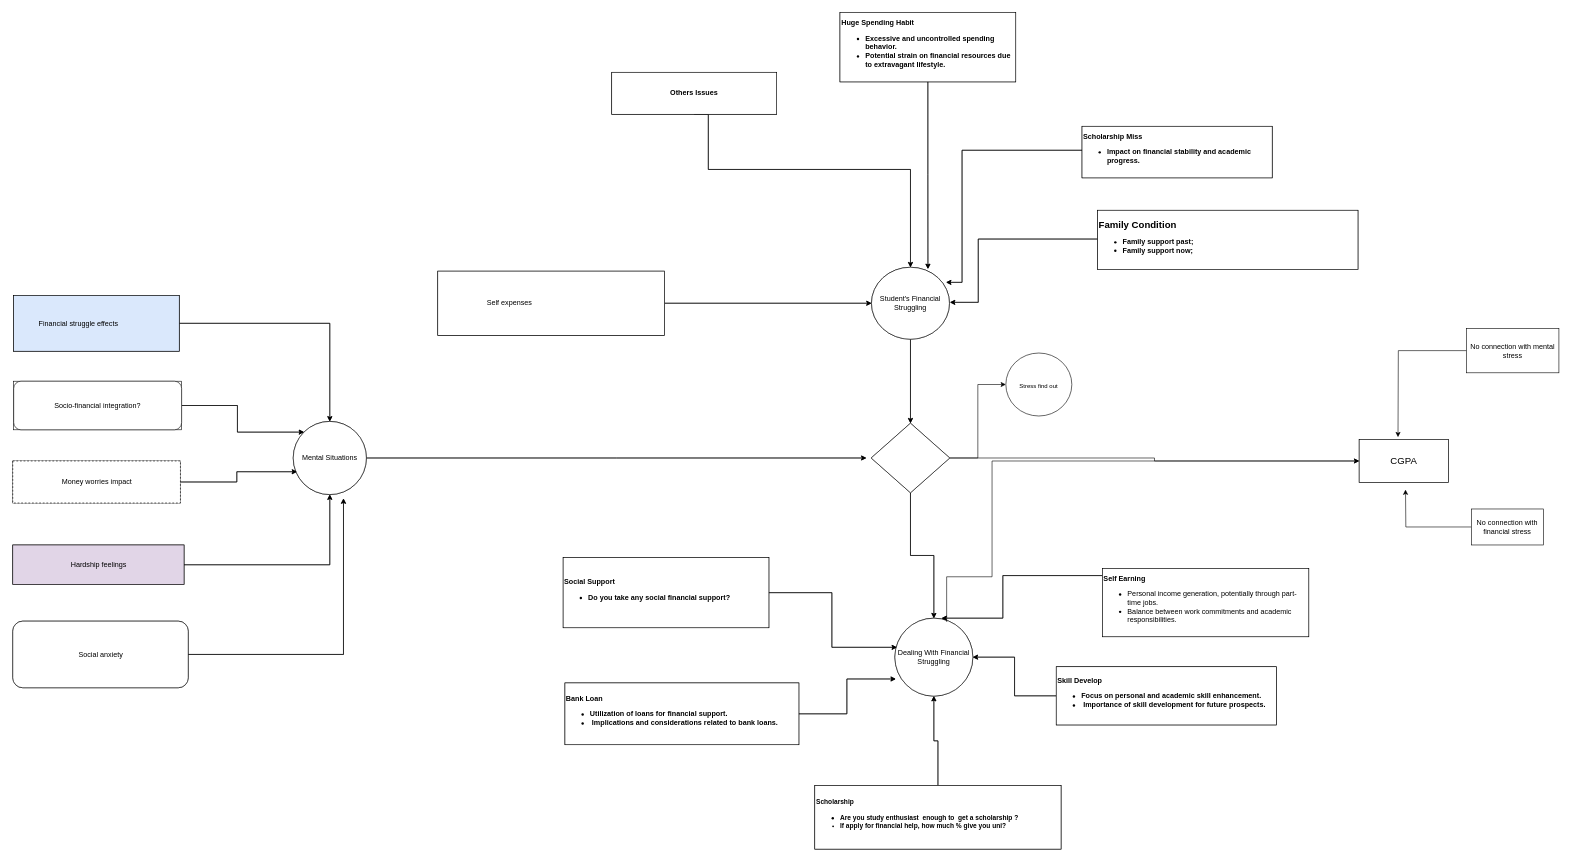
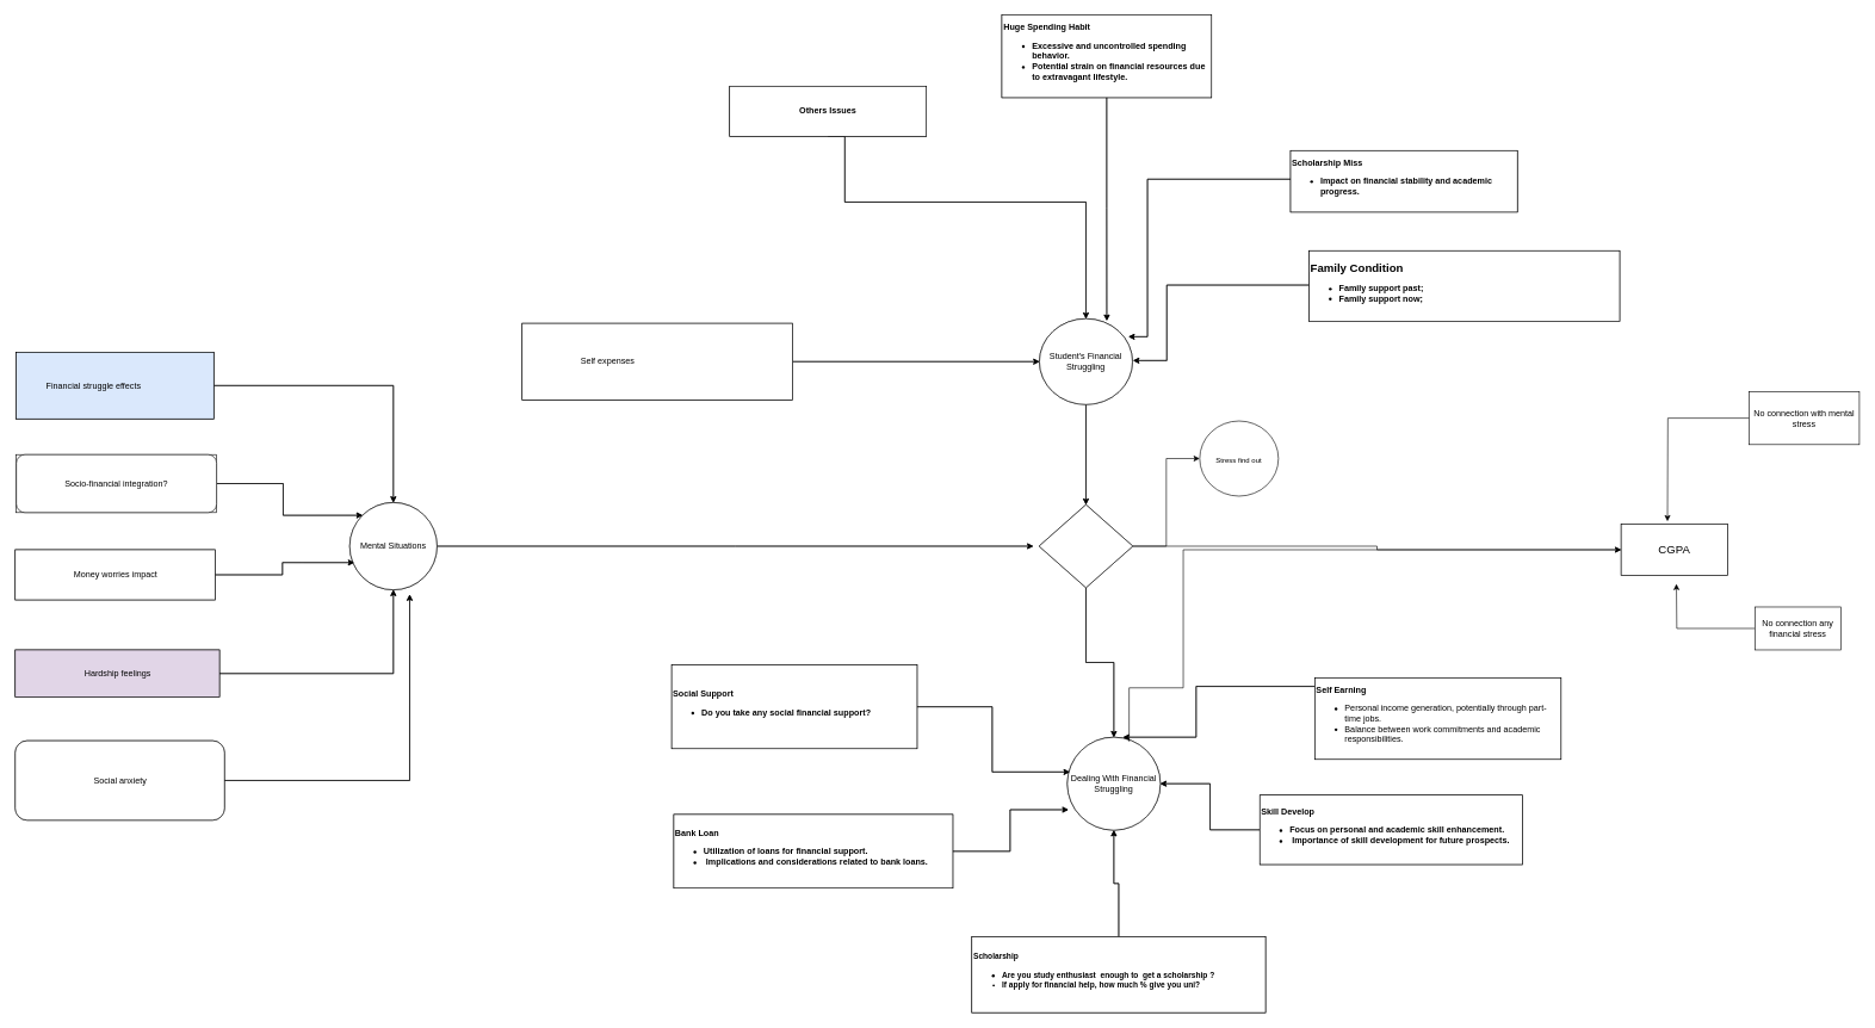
- <mxCell id="73" value="Money worries impact" style="rounded=0;whiteSpace=wrap;html=1;dashed=1;" vertex="1" parent="1"><mxGeometry x="20.5" y="768" width="279.5" height="70" as="geometry" /></mxCell>
+ <mxCell id="73" value="Money worries impact" style="rounded=0;whiteSpace=wrap;html=1;" vertex="1" parent="1"><mxGeometry x="20.5" y="768" width="279.5" height="70" as="geometry" /></mxCell>
- <mxCell id="84" value="No connection with financial stress" style="rounded=0;whiteSpace=wrap;html=1;" vertex="1" parent="1"><mxGeometry x="2452" y="848" width="120" height="60" as="geometry" /></mxCell>
+ <mxCell id="84" value="No connection any financial stress" style="rounded=0;whiteSpace=wrap;html=1;" vertex="1" parent="1"><mxGeometry x="2452" y="848" width="120" height="60" as="geometry" /></mxCell>
